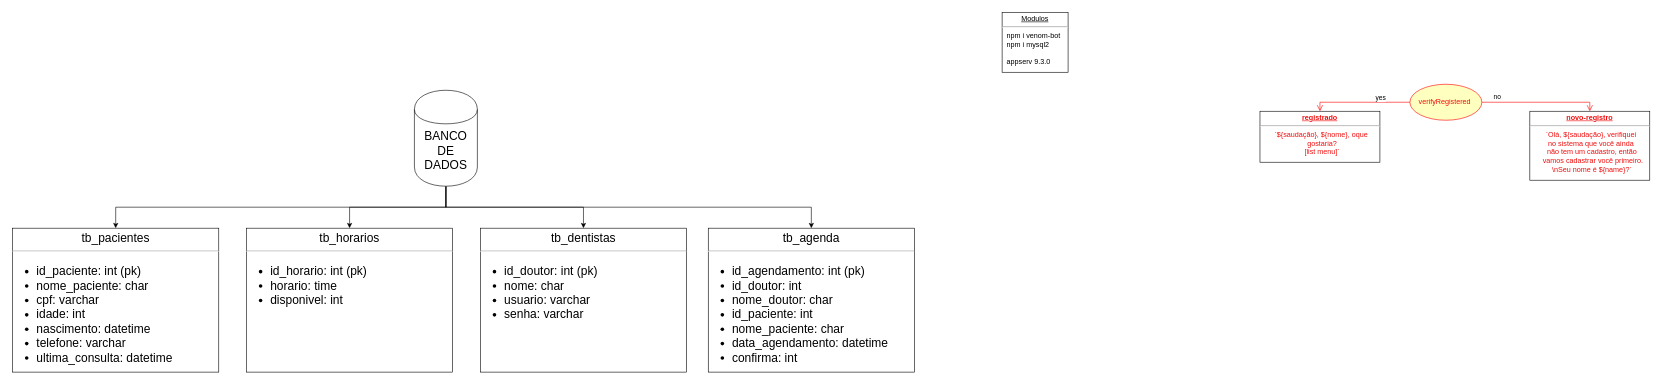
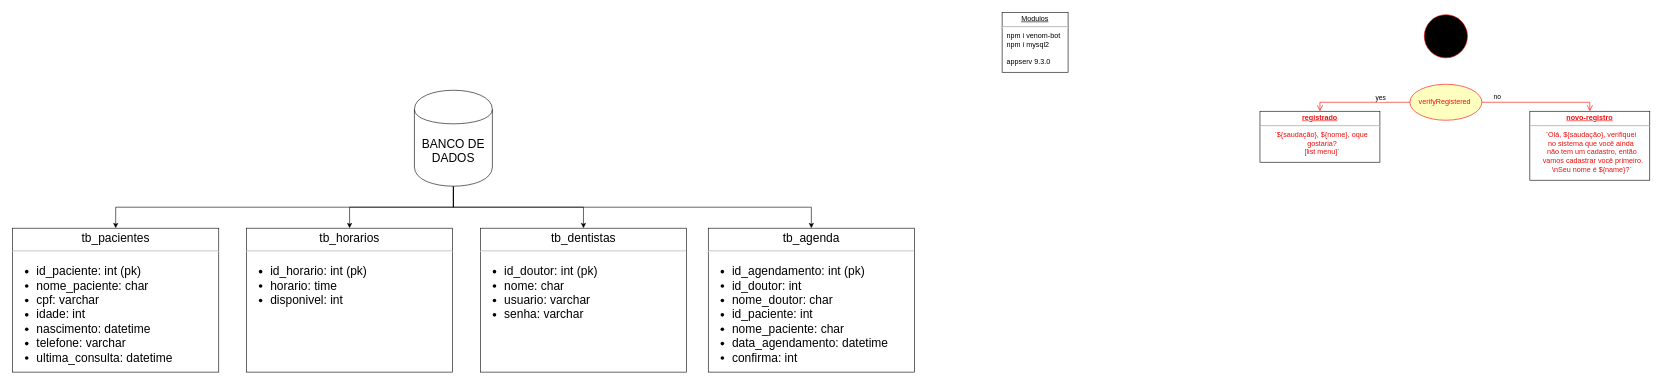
+ <mxCell id="11" value="onMessage" style="ellipse;html=1;shape=startState;fillColor=#000000;strokeColor=#ff0000;" vertex="1" parent="1"><mxGeometry x="2370" y="20" width="80" height="80" as="geometry" /></mxCell>
- <mxCell id="6" value="&lt;span style=&quot;font-size: 20px&quot;&gt;BANCO DE DADOS&lt;/span&gt;" style="shape=cylinder;whiteSpace=wrap;html=1;boundedLbl=1;backgroundOutline=1;" parent="1" vertex="1"><mxGeometry x="690" y="150" width="105" height="160" as="geometry" /></mxCell>
+ <mxCell id="6" value="&lt;span style=&quot;font-size: 20px&quot;&gt;BANCO DE DADOS&lt;/span&gt;" style="shape=cylinder;whiteSpace=wrap;html=1;boundedLbl=1;backgroundOutline=1;" parent="1" vertex="1"><mxGeometry x="690" y="150" width="130" height="160" as="geometry" /></mxCell>
